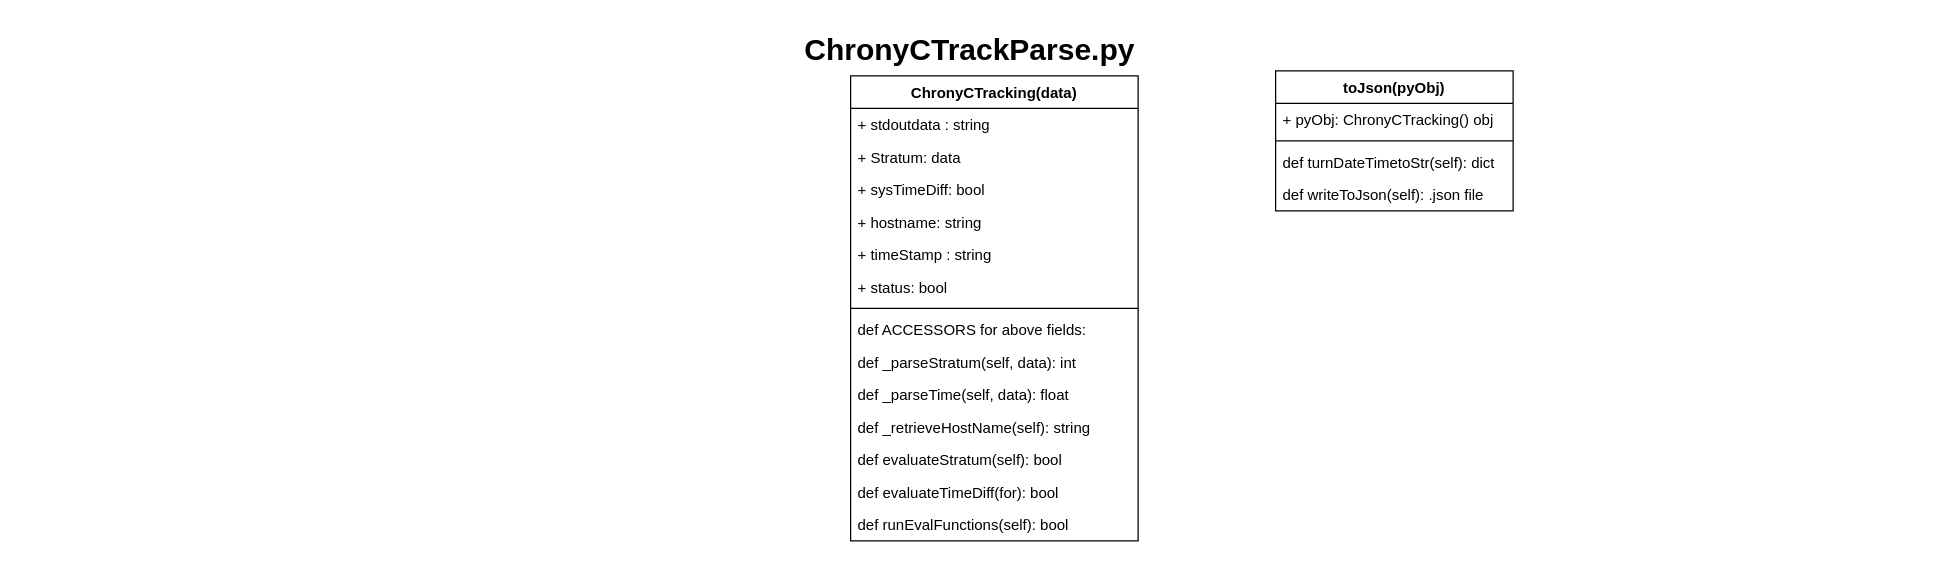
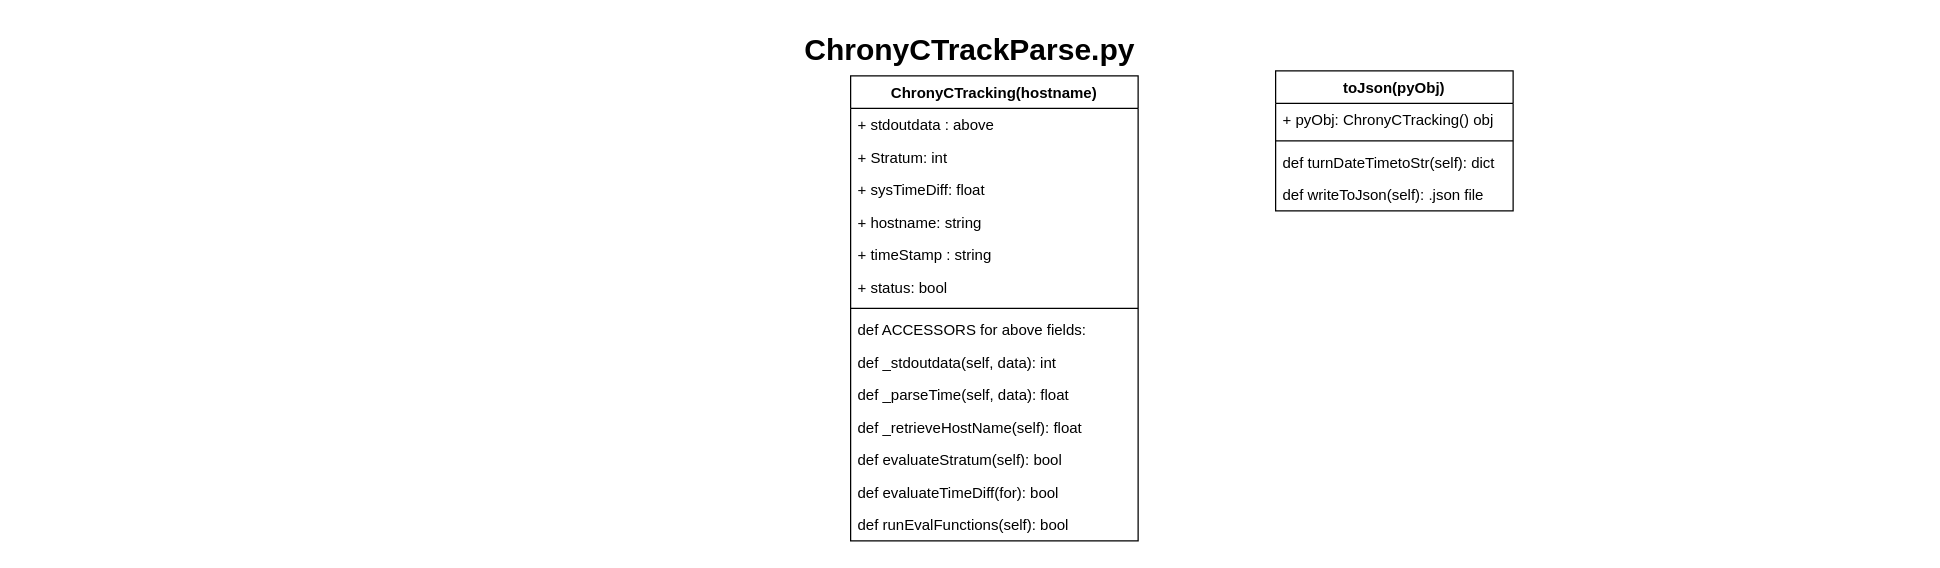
- <mxCell id="3" value="ChronyCTracking(data)" style="swimlane;fontStyle=1;childLayout=stackLayout;horizontal=1;startSize=26;fillColor=none;horizontalStack=0;resizeParent=1;resizeParentMax=0;resizeLast=0;collapsible=1;marginBottom=0;" parent="1" vertex="1"><mxGeometry x="680" y="60" width="230" height="372" as="geometry" /></mxCell>
+ <mxCell id="3" value="ChronyCTracking(hostname)" style="swimlane;fontStyle=1;childLayout=stackLayout;horizontal=1;startSize=26;fillColor=none;horizontalStack=0;resizeParent=1;resizeParentMax=0;resizeLast=0;collapsible=1;marginBottom=0;" parent="1" vertex="1"><mxGeometry x="680" y="60" width="230" height="372" as="geometry" /></mxCell>
- <mxCell id="4" value="+ stdoutdata : string" style="text;strokeColor=none;fillColor=none;align=left;verticalAlign=top;spacingLeft=4;spacingRight=4;overflow=hidden;rotatable=0;points=[[0,0.5],[1,0.5]];portConstraint=eastwest;" parent="3" vertex="1"><mxGeometry y="26" width="230" height="26" as="geometry" /></mxCell>
+ <mxCell id="4" value="+ stdoutdata : above" style="text;strokeColor=none;fillColor=none;align=left;verticalAlign=top;spacingLeft=4;spacingRight=4;overflow=hidden;rotatable=0;points=[[0,0.5],[1,0.5]];portConstraint=eastwest;" parent="3" vertex="1"><mxGeometry y="26" width="230" height="26" as="geometry" /></mxCell>
- <mxCell id="5" value="+ Stratum: data" style="text;strokeColor=none;fillColor=none;align=left;verticalAlign=top;spacingLeft=4;spacingRight=4;overflow=hidden;rotatable=0;points=[[0,0.5],[1,0.5]];portConstraint=eastwest;" parent="3" vertex="1"><mxGeometry y="52" width="230" height="26" as="geometry" /></mxCell>
+ <mxCell id="5" value="+ Stratum: int" style="text;strokeColor=none;fillColor=none;align=left;verticalAlign=top;spacingLeft=4;spacingRight=4;overflow=hidden;rotatable=0;points=[[0,0.5],[1,0.5]];portConstraint=eastwest;" parent="3" vertex="1"><mxGeometry y="52" width="230" height="26" as="geometry" /></mxCell>
- <mxCell id="6" value="+ sysTimeDiff: bool&#10;&#10;&#10;" style="text;strokeColor=none;fillColor=none;align=left;verticalAlign=top;spacingLeft=4;spacingRight=4;overflow=hidden;rotatable=0;points=[[0,0.5],[1,0.5]];portConstraint=eastwest;" parent="3" vertex="1"><mxGeometry y="78" width="230" height="26" as="geometry" /></mxCell>
+ <mxCell id="6" value="+ sysTimeDiff: float&#10;&#10;&#10;" style="text;strokeColor=none;fillColor=none;align=left;verticalAlign=top;spacingLeft=4;spacingRight=4;overflow=hidden;rotatable=0;points=[[0,0.5],[1,0.5]];portConstraint=eastwest;" parent="3" vertex="1"><mxGeometry y="78" width="230" height="26" as="geometry" /></mxCell>
- <mxCell id="12" value="def _parseStratum(self, data): int" style="text;strokeColor=none;fillColor=none;align=left;verticalAlign=top;spacingLeft=4;spacingRight=4;overflow=hidden;rotatable=0;points=[[0,0.5],[1,0.5]];portConstraint=eastwest;" parent="3" vertex="1"><mxGeometry y="216" width="230" height="26" as="geometry" /></mxCell>
+ <mxCell id="12" value="def _stdoutdata(self, data): int" style="text;strokeColor=none;fillColor=none;align=left;verticalAlign=top;spacingLeft=4;spacingRight=4;overflow=hidden;rotatable=0;points=[[0,0.5],[1,0.5]];portConstraint=eastwest;" parent="3" vertex="1"><mxGeometry y="216" width="230" height="26" as="geometry" /></mxCell>
- <mxCell id="14" value="def _retrieveHostName(self): string&#10;&#10;" style="text;strokeColor=none;fillColor=none;align=left;verticalAlign=top;spacingLeft=4;spacingRight=4;overflow=hidden;rotatable=0;points=[[0,0.5],[1,0.5]];portConstraint=eastwest;" parent="3" vertex="1"><mxGeometry y="268" width="230" height="26" as="geometry" /></mxCell>
+ <mxCell id="14" value="def _retrieveHostName(self): float&#10;&#10;" style="text;strokeColor=none;fillColor=none;align=left;verticalAlign=top;spacingLeft=4;spacingRight=4;overflow=hidden;rotatable=0;points=[[0,0.5],[1,0.5]];portConstraint=eastwest;" parent="3" vertex="1"><mxGeometry y="268" width="230" height="26" as="geometry" /></mxCell>
